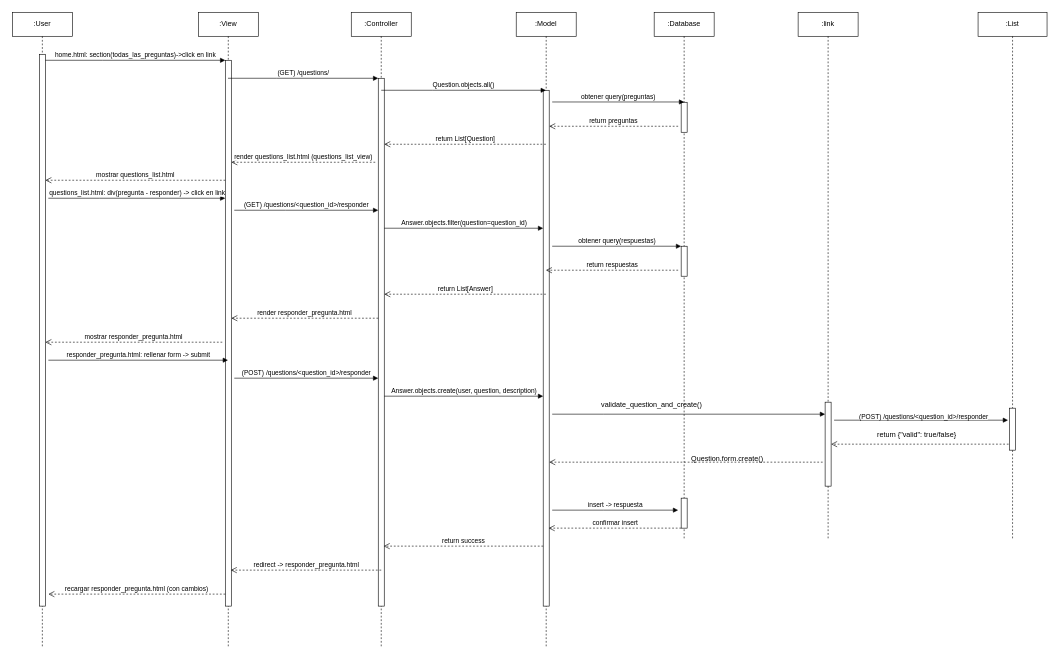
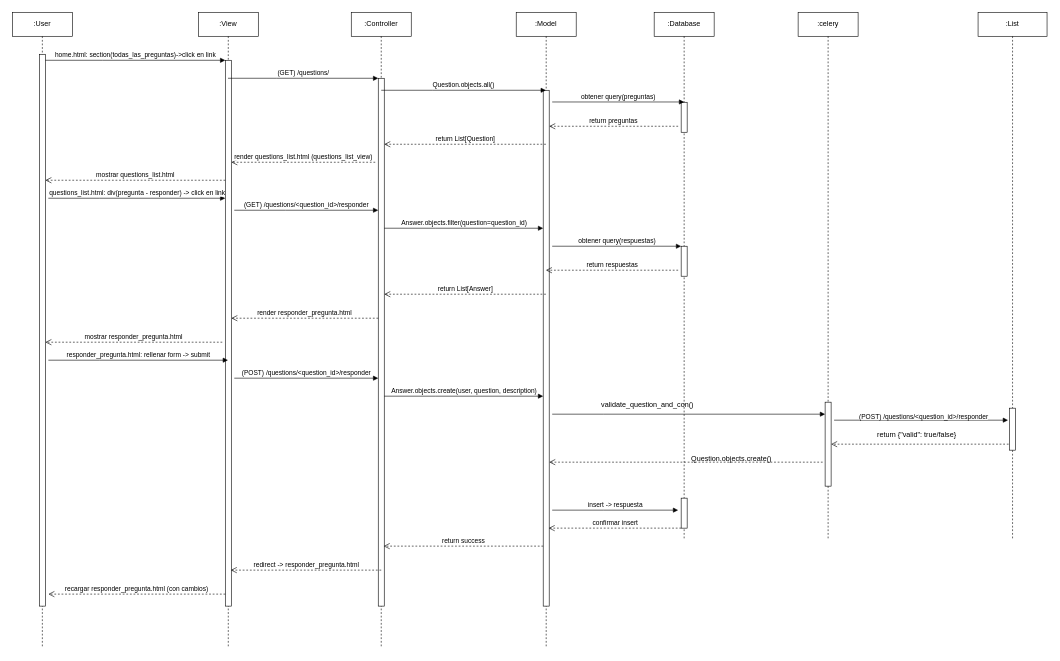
- <mxCell id="38" value=":link" style="shape=umlLifeline;perimeter=lifelinePerimeter;whiteSpace=wrap;html=1;container=0;dropTarget=0;collapsible=0;recursiveResize=0;outlineConnect=0;portConstraint=eastwest;newEdgeStyle={&quot;edgeStyle&quot;:&quot;elbowEdgeStyle&quot;,&quot;elbow&quot;:&quot;vertical&quot;,&quot;curved&quot;:0,&quot;rounded&quot;:0};" vertex="1" parent="1"><mxGeometry x="1330" y="20" width="100" height="880" as="geometry" /></mxCell>
+ <mxCell id="38" value=":celery" style="shape=umlLifeline;perimeter=lifelinePerimeter;whiteSpace=wrap;html=1;container=0;dropTarget=0;collapsible=0;recursiveResize=0;outlineConnect=0;portConstraint=eastwest;newEdgeStyle={&quot;edgeStyle&quot;:&quot;elbowEdgeStyle&quot;,&quot;elbow&quot;:&quot;vertical&quot;,&quot;curved&quot;:0,&quot;rounded&quot;:0};" vertex="1" parent="1"><mxGeometry x="1330" y="20" width="100" height="880" as="geometry" /></mxCell>
- <mxCell id="48" value="validate_question_and_create()" style="text;whiteSpace=wrap;" vertex="1" parent="1"><mxGeometry x="1000" y="660" width="330" height="40" as="geometry" /></mxCell>
+ <mxCell id="48" value="validate_question_and_con()" style="text;whiteSpace=wrap;" vertex="1" parent="1"><mxGeometry x="1000" y="660" width="330" height="40" as="geometry" /></mxCell>
- <mxCell id="47" value="Question.form.create()" style="text;whiteSpace=wrap;" vertex="1" parent="1"><mxGeometry x="1150" y="750" width="160" height="20" as="geometry" /></mxCell>
+ <mxCell id="47" value="Question.objects.create()" style="text;whiteSpace=wrap;" vertex="1" parent="1"><mxGeometry x="1150" y="750" width="160" height="20" as="geometry" /></mxCell>
